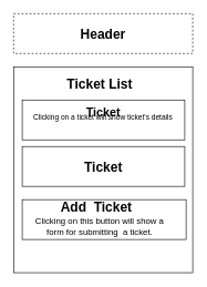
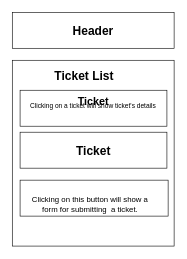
- <mxCell id="2" value="&lt;font style=&quot;font-size: 20px&quot;&gt;&lt;b&gt;Header&lt;/b&gt;&lt;/font&gt;" style="rounded=0;whiteSpace=wrap;html=1;dashed=1;" parent="1" vertex="1"><mxGeometry x="20" y="20" width="270" height="60" as="geometry" /></mxCell>
+ <mxCell id="2" value="&lt;font style=&quot;font-size: 20px&quot;&gt;&lt;b&gt;Header&lt;/b&gt;&lt;/font&gt;" style="rounded=0;whiteSpace=wrap;html=1;" parent="1" vertex="1"><mxGeometry x="20" y="20" width="270" height="60" as="geometry" /></mxCell>
- <mxCell id="5" value="&lt;b style=&quot;font-size: 20px&quot;&gt;Ticket&lt;/b&gt;&lt;span style=&quot;font-size: 20px&quot;&gt;&amp;nbsp;&lt;/span&gt;&lt;b style=&quot;font-size: 20px&quot;&gt;List&lt;/b&gt;" style="text;html=1;strokeColor=none;fillColor=none;align=center;verticalAlign=middle;whiteSpace=wrap;rounded=0;" parent="1" vertex="1"><mxGeometry x="60" y="110" width="180" height="30" as="geometry" /></mxCell>
+ <mxCell id="5" value="&lt;b style=&quot;font-size: 20px&quot;&gt;Ticket&lt;/b&gt;&lt;span style=&quot;font-size: 20px&quot;&gt;&amp;nbsp;&lt;/span&gt;&lt;b style=&quot;font-size: 20px&quot;&gt;List&lt;/b&gt;" style="text;html=1;strokeColor=none;fillColor=none;align=center;verticalAlign=middle;whiteSpace=wrap;rounded=0;" parent="1" vertex="1"><mxGeometry x="50" y="110" width="180" height="30" as="geometry" /></mxCell>
- <mxCell id="10" value="&lt;b style=&quot;font-size: 20px&quot;&gt;Add&amp;nbsp; Ticket&lt;/b&gt;" style="text;html=1;strokeColor=none;fillColor=none;align=center;verticalAlign=middle;whiteSpace=wrap;rounded=0;fontSize=13;" parent="1" vertex="1"><mxGeometry x="70" y="300" width="150" height="20" as="geometry" /></mxCell>
